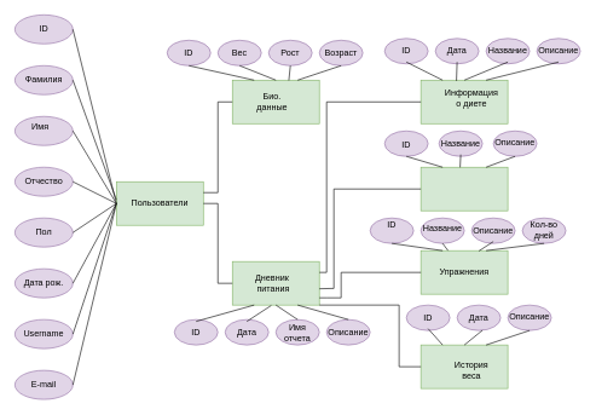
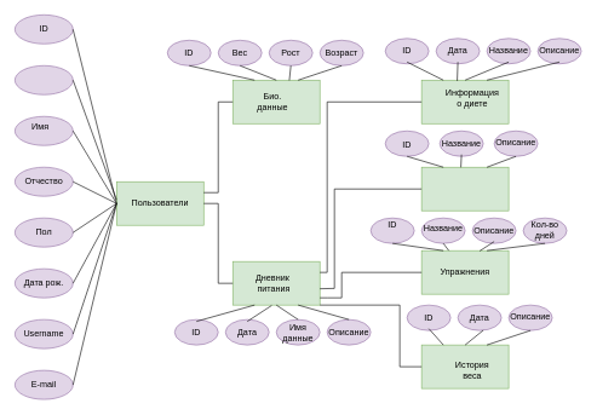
- <mxCell id="18" value="Фамилия" style="text;html=1;strokeColor=none;fillColor=none;align=center;verticalAlign=middle;whiteSpace=wrap;rounded=0;" vertex="1" parent="1"><mxGeometry x="30" y="95" width="60" height="30" as="geometry" /></mxCell>
- <mxCell id="88" value="Имя отчета" style="text;html=1;strokeColor=none;fillColor=none;align=center;verticalAlign=middle;whiteSpace=wrap;rounded=0;" vertex="1" parent="1"><mxGeometry x="380" y="442.5" width="60" height="30" as="geometry" /></mxCell>
+ <mxCell id="88" value="Имя данные" style="text;html=1;strokeColor=none;fillColor=none;align=center;verticalAlign=middle;whiteSpace=wrap;rounded=0;" vertex="1" parent="1"><mxGeometry x="380" y="442.5" width="60" height="30" as="geometry" /></mxCell>
